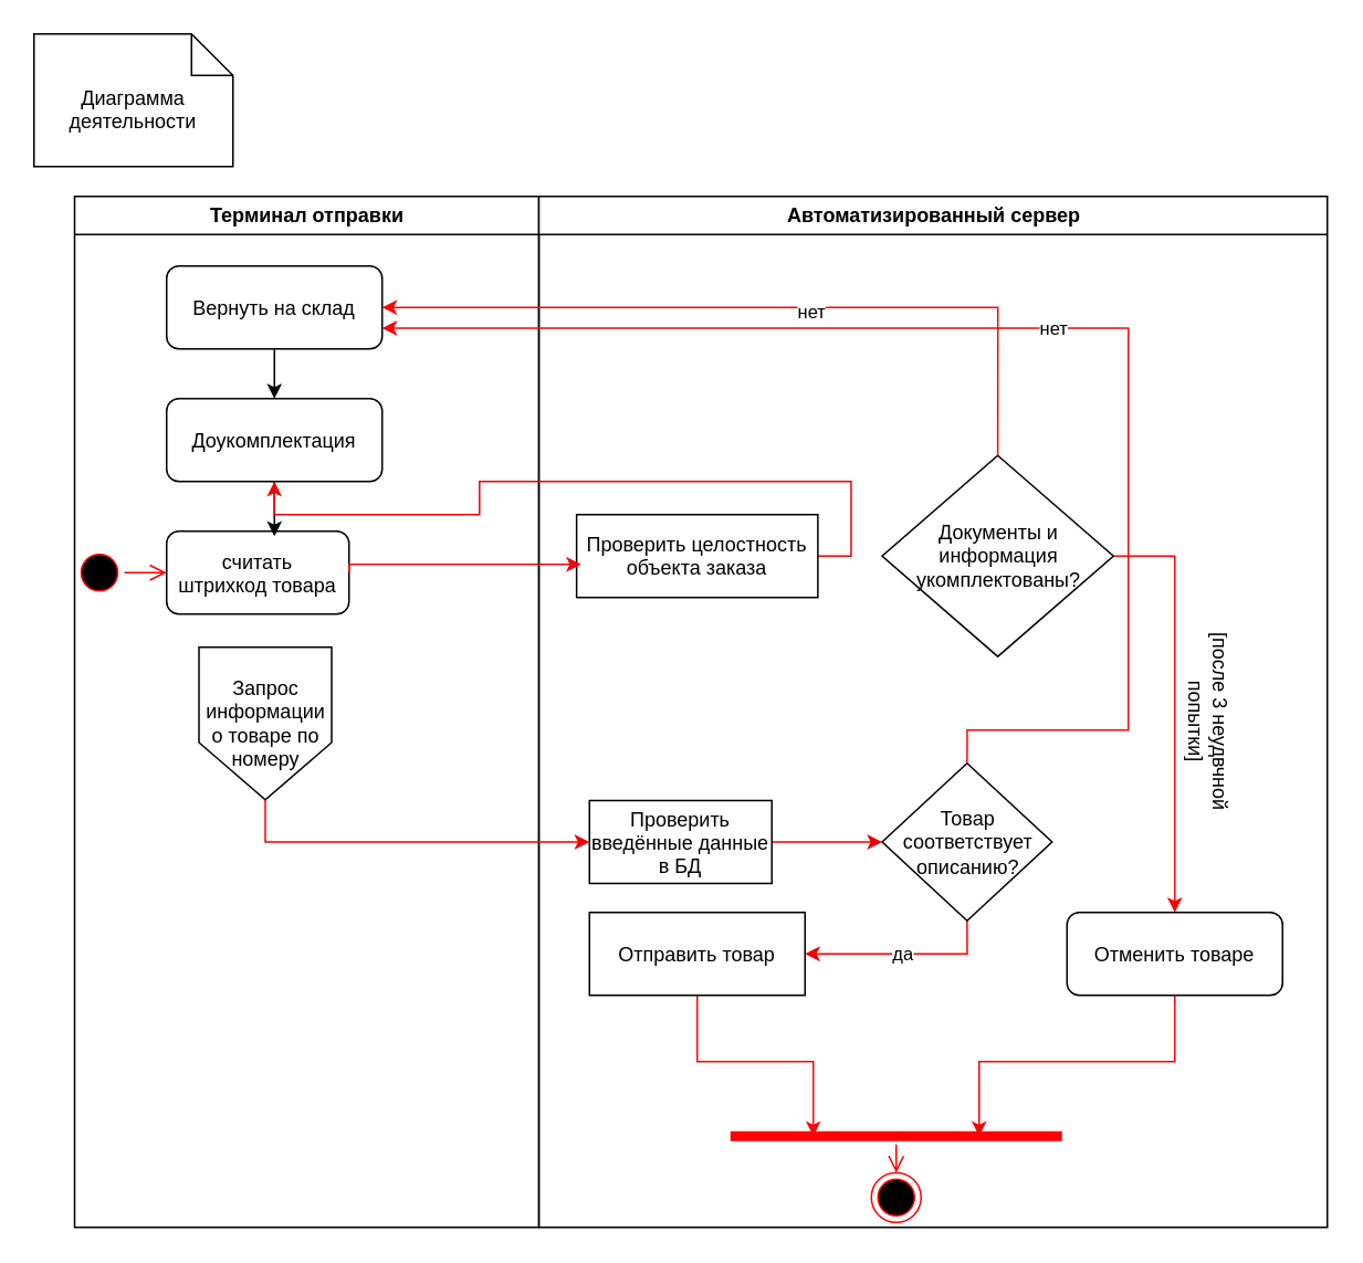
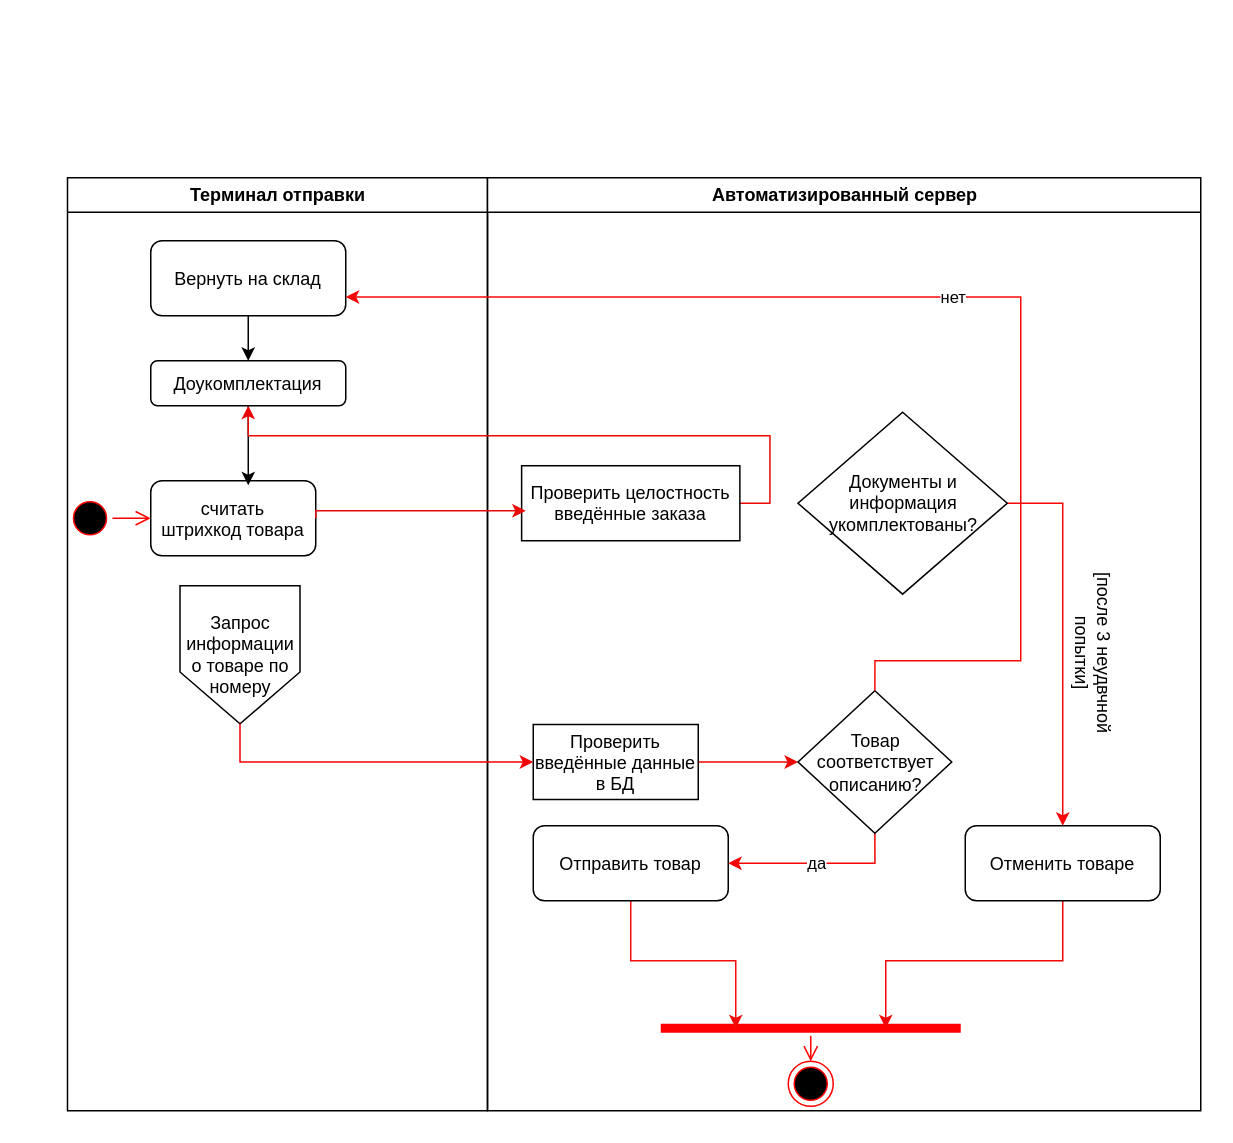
- <mxCell id="33" value="Диаграмма деятельности" style="shape=note2;boundedLbl=1;whiteSpace=wrap;html=1;size=25;verticalAlign=top;align=center;" vertex="1" parent="1"><mxGeometry x="20" y="20" width="120" height="80" as="geometry" /></mxCell>
- <mxCell id="28" style="edgeStyle=orthogonalEdgeStyle;rounded=0;orthogonalLoop=1;jettySize=auto;html=1;exitX=0.5;exitY=0;exitDx=0;exitDy=0;entryX=1;entryY=0.5;entryDx=0;entryDy=0;strokeColor=#f50a0a;" edge="1" parent="1" source="13" target="8"><mxGeometry relative="1" as="geometry"><Array as="points"><mxPoint x="601" y="185" /></Array></mxGeometry></mxCell>
- <mxCell id="29" value="&lt;div&gt;нет&lt;/div&gt;" style="edgeLabel;html=1;align=center;verticalAlign=middle;resizable=0;points=[];" vertex="1" connectable="0" parent="28"><mxGeometry x="-0.125" y="2" relative="1" as="geometry"><mxPoint as="offset" /></mxGeometry></mxCell>
- <mxCell id="10" value="Доукомплектация" style="rounded=1;" vertex="1" parent="2"><mxGeometry x="55.5" y="122" width="130" height="50" as="geometry" /></mxCell>
+ <mxCell id="10" value="Доукомплектация" style="rounded=1;" vertex="1" parent="2"><mxGeometry x="55.5" y="122" width="130" height="30" as="geometry" /></mxCell>
- <mxCell id="15" value="Проверить целостность&#10;объекта заказа" style="" vertex="1" parent="11"><mxGeometry x="22.75" y="191.99" width="145.5" height="50" as="geometry" /></mxCell>
+ <mxCell id="15" value="Проверить целостность&#10;введённые заказа" style="" vertex="1" parent="11"><mxGeometry x="22.75" y="191.99" width="145.5" height="50" as="geometry" /></mxCell>
- <mxCell id="23" value="Отправить товар" style="rounded=0;" vertex="1" parent="11"><mxGeometry x="30.5" y="432" width="130" height="50" as="geometry" /></mxCell>
+ <mxCell id="23" value="Отправить товар" style="rounded=1;" vertex="1" parent="11"><mxGeometry x="30.5" y="432" width="130" height="50" as="geometry" /></mxCell>
